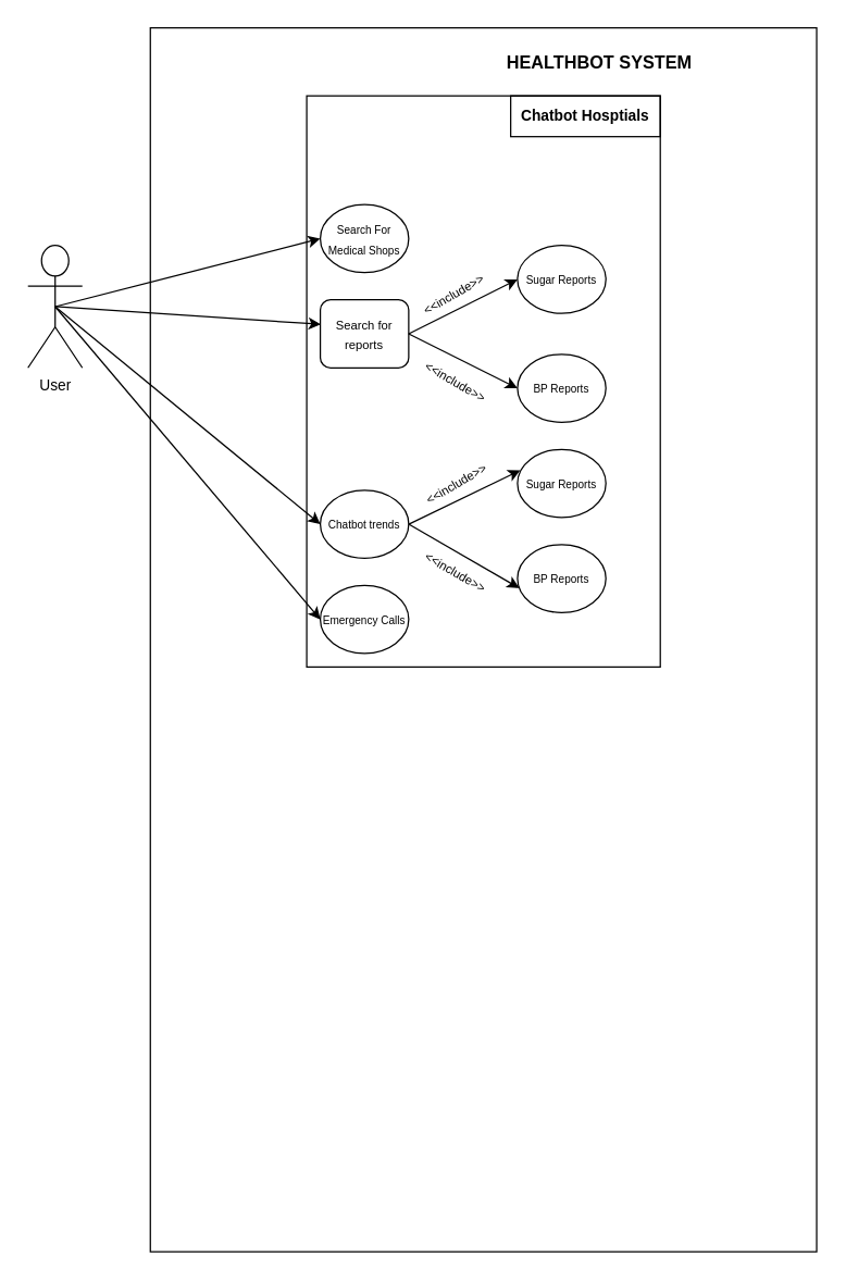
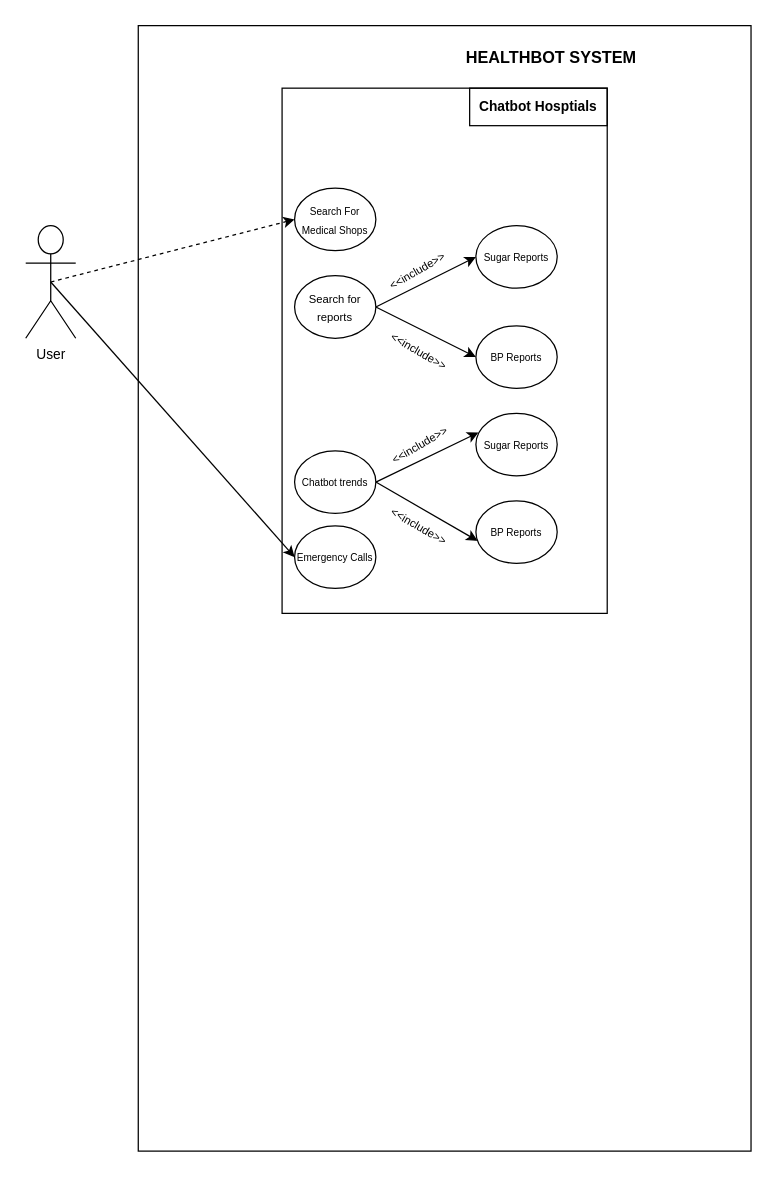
- <mxCell id="21" value="" style="endArrow=classic;html=1;rounded=0;labelBackgroundColor=default;fontSize=11;fontColor=default;strokeColor=default;exitX=0.5;exitY=0.5;exitDx=0;exitDy=0;exitPerimeter=0;entryX=0;entryY=0.5;entryDx=0;entryDy=0;" edge="1" parent="1" source="20" target="4"><mxGeometry width="50" height="50" relative="1" as="geometry"><mxPoint x="50" y="235" as="sourcePoint" /><mxPoint x="247.99" y="122" as="targetPoint" /></mxGeometry></mxCell>
+ <mxCell id="21" value="" style="endArrow=classic;html=1;rounded=0;labelBackgroundColor=default;fontSize=11;fontColor=default;strokeColor=default;exitX=0.5;exitY=0.5;exitDx=0;exitDy=0;exitPerimeter=0;entryX=0;entryY=0.5;entryDx=0;entryDy=0;dashed=1;" edge="1" parent="1" source="20" target="4"><mxGeometry width="50" height="50" relative="1" as="geometry"><mxPoint x="50" y="235" as="sourcePoint" /><mxPoint x="247.99" y="122" as="targetPoint" /></mxGeometry></mxCell>
- <mxCell id="22" value="" style="endArrow=classic;html=1;rounded=0;labelBackgroundColor=default;fontSize=11;fontColor=default;strokeColor=default;exitX=0.5;exitY=0.5;exitDx=0;exitDy=0;exitPerimeter=0;entryX=0.005;entryY=0.36;entryDx=0;entryDy=0;entryPerimeter=0;" edge="1" parent="1" source="20" target="5"><mxGeometry width="50" height="50" relative="1" as="geometry"><mxPoint x="60" y="245" as="sourcePoint" /><mxPoint x="257.99" y="132" as="targetPoint" /></mxGeometry></mxCell>
- <mxCell id="5" value="&lt;font style=&quot;font-size: 9px&quot;&gt;Search for reports&lt;/font&gt;" style="whiteSpace=wrap;html=1;fontColor=default;strokeColor=default;fillColor=none;rounded=1;" vertex="1" parent="1"><mxGeometry x="235" y="220" width="65" height="50" as="geometry" /></mxCell>
+ <mxCell id="5" value="&lt;font style=&quot;font-size: 9px&quot;&gt;Search for reports&lt;/font&gt;" style="ellipse;whiteSpace=wrap;html=1;fontColor=default;strokeColor=default;fillColor=none;" vertex="1" parent="1"><mxGeometry x="235" y="220" width="65" height="50" as="geometry" /></mxCell>
- <mxCell id="23" value="" style="endArrow=classic;html=1;rounded=0;labelBackgroundColor=default;fontSize=11;fontColor=default;strokeColor=default;exitX=0.5;exitY=0.5;exitDx=0;exitDy=0;exitPerimeter=0;entryX=0;entryY=0.5;entryDx=0;entryDy=0;" edge="1" parent="1" source="20" target="6"><mxGeometry width="50" height="50" relative="1" as="geometry"><mxPoint x="80" y="265" as="sourcePoint" /><mxPoint x="277.99" y="152" as="targetPoint" /></mxGeometry></mxCell>
- <mxCell id="7" value="&lt;font style=&quot;font-size: 8px&quot;&gt;Emergency Calls&lt;/font&gt;" style="ellipse;whiteSpace=wrap;html=1;fontColor=default;strokeColor=default;fillColor=none;" vertex="1" parent="1"><mxGeometry x="235" y="430" width="65" height="50" as="geometry" /></mxCell>
+ <mxCell id="7" value="&lt;font style=&quot;font-size: 8px&quot;&gt;Emergency Calls&lt;/font&gt;" style="ellipse;whiteSpace=wrap;html=1;fontColor=default;strokeColor=default;fillColor=none;" vertex="1" parent="1"><mxGeometry x="235" y="420" width="65" height="50" as="geometry" /></mxCell>
